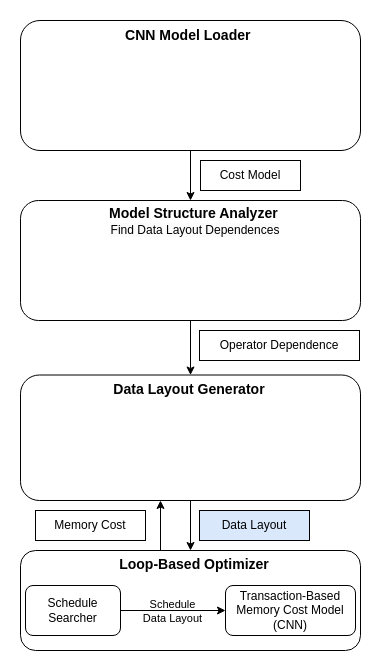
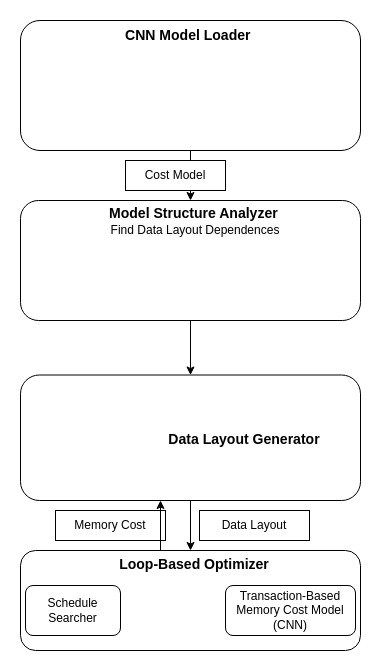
- <mxCell id="8" value="Cost Model" style="rounded=0;whiteSpace=wrap;html=1;" vertex="1" parent="1"><mxGeometry x="200" y="160" width="100" height="30" as="geometry" /></mxCell>
+ <mxCell id="8" value="Cost Model" style="rounded=0;whiteSpace=wrap;html=1;" vertex="1" parent="1"><mxGeometry x="125" y="160" width="100" height="30" as="geometry" /></mxCell>
- <mxCell id="9" value="Operator Dependence" style="rounded=0;whiteSpace=wrap;html=1;" vertex="1" parent="1"><mxGeometry x="199" y="330" width="160" height="30" as="geometry" /></mxCell>
- <mxCell id="23" value="&lt;h3 style=&quot;border-color: var(--border-color);&quot;&gt;Data Layout Generator&lt;/h3&gt;" style="text;html=1;strokeColor=none;fillColor=none;align=center;verticalAlign=middle;whiteSpace=wrap;rounded=0;" vertex="1" parent="1"><mxGeometry x="79" y="374" width="220" height="30" as="geometry" /></mxCell>
+ <mxCell id="23" value="&lt;h3 style=&quot;border-color: var(--border-color);&quot;&gt;Data Layout Generator&lt;/h3&gt;" style="text;html=1;strokeColor=none;fillColor=none;align=center;verticalAlign=middle;whiteSpace=wrap;rounded=0;" vertex="1" parent="1"><mxGeometry x="134" y="424" width="220" height="30" as="geometry" /></mxCell>
- <mxCell id="11" value="Memory Cost" style="rounded=0;whiteSpace=wrap;html=1;" vertex="1" parent="1"><mxGeometry x="35" y="510" width="110" height="30" as="geometry" /></mxCell>
+ <mxCell id="11" value="Memory Cost" style="rounded=0;whiteSpace=wrap;html=1;" vertex="1" parent="1"><mxGeometry x="55" y="510" width="110" height="30" as="geometry" /></mxCell>
- <mxCell id="10" value="Data Layout" style="rounded=0;whiteSpace=wrap;html=1;fillColor=#dae8fc;" vertex="1" parent="1"><mxGeometry x="199" y="510" width="110" height="30" as="geometry" /></mxCell>
+ <mxCell id="10" value="Data Layout" style="rounded=0;whiteSpace=wrap;html=1;" vertex="1" parent="1"><mxGeometry x="199" y="510" width="110" height="30" as="geometry" /></mxCell>
- <mxCell id="20" value="" style="edgeStyle=orthogonalEdgeStyle;rounded=0;orthogonalLoop=1;jettySize=auto;html=1;" edge="1" parent="18" source="22" target="19"><mxGeometry relative="1" as="geometry" /></mxCell>
- <mxCell id="21" value="Schedule&lt;br&gt;Data Layout" style="edgeLabel;html=1;align=center;verticalAlign=middle;resizable=0;points=[];labelBackgroundColor=none;" vertex="1" connectable="0" parent="20"><mxGeometry x="0.104" relative="1" as="geometry"><mxPoint x="-7" as="offset" /></mxGeometry></mxCell>
